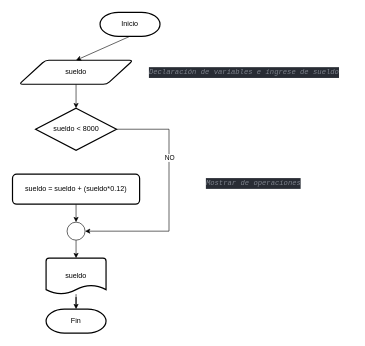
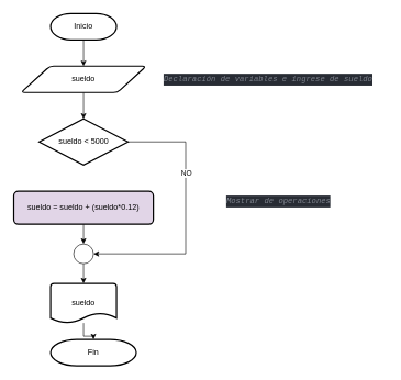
- <mxCell id="2" value="Inicio" style="strokeWidth=2;html=1;shape=mxgraph.flowchart.terminator;whiteSpace=wrap;" vertex="1" parent="1"><mxGeometry x="166" y="20" width="100" height="40" as="geometry" /></mxCell>
+ <mxCell id="2" value="Inicio" style="strokeWidth=2;html=1;shape=mxgraph.flowchart.terminator;whiteSpace=wrap;" vertex="1" parent="1"><mxGeometry x="76" y="20" width="100" height="40" as="geometry" /></mxCell>
- <mxCell id="9" value="sueldo &amp;lt; 8000" style="strokeWidth=2;html=1;shape=mxgraph.flowchart.decision;whiteSpace=wrap;" vertex="1" parent="1"><mxGeometry x="58.5" y="180" width="135" height="70" as="geometry" /></mxCell>
+ <mxCell id="9" value="sueldo &amp;lt; 5000" style="strokeWidth=2;html=1;shape=mxgraph.flowchart.decision;whiteSpace=wrap;" vertex="1" parent="1"><mxGeometry x="58.5" y="180" width="135" height="70" as="geometry" /></mxCell>
- <mxCell id="15" value="sueldo = sueldo + (sueldo*0.12)" style="rounded=1;whiteSpace=wrap;html=1;absoluteArcSize=1;arcSize=14;strokeWidth=2;" vertex="1" parent="1"><mxGeometry x="20" y="290" width="212" height="50" as="geometry" /></mxCell>
+ <mxCell id="15" value="sueldo = sueldo + (sueldo*0.12)" style="rounded=1;whiteSpace=wrap;html=1;absoluteArcSize=1;arcSize=14;strokeWidth=2;fillColor=#e1d5e7;" vertex="1" parent="1"><mxGeometry x="20" y="290" width="212" height="50" as="geometry" /></mxCell>
- <mxCell id="5" value="Fin" style="strokeWidth=2;html=1;shape=mxgraph.flowchart.terminator;whiteSpace=wrap;" vertex="1" parent="1"><mxGeometry x="76" y="515" width="100" height="40" as="geometry" /></mxCell>
+ <mxCell id="5" value="Fin" style="strokeWidth=2;html=1;shape=mxgraph.flowchart.terminator;whiteSpace=wrap;" vertex="1" parent="1"><mxGeometry x="76" y="515" width="130" height="40" as="geometry" /></mxCell>
